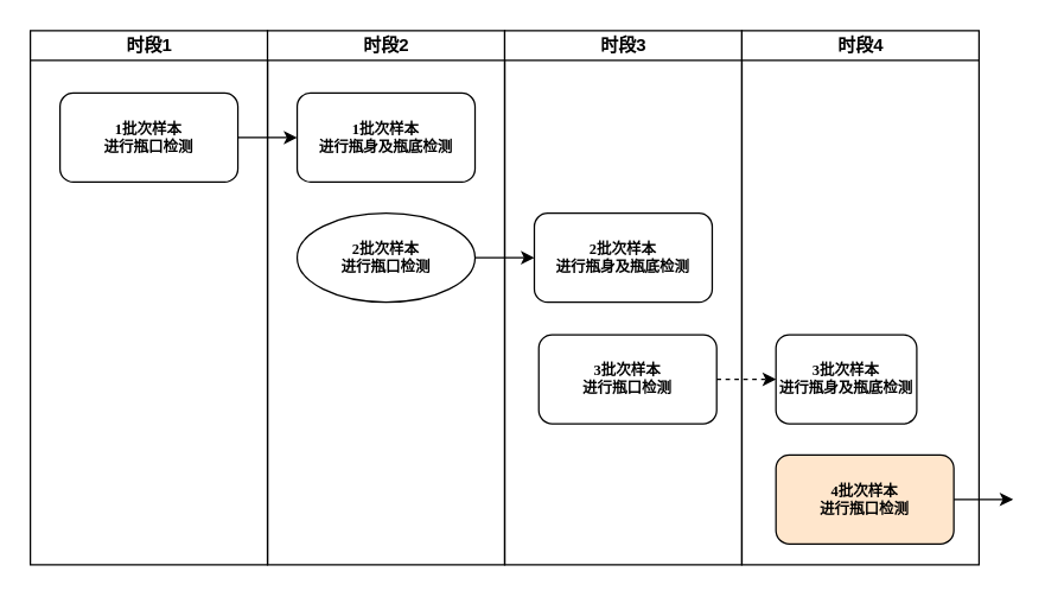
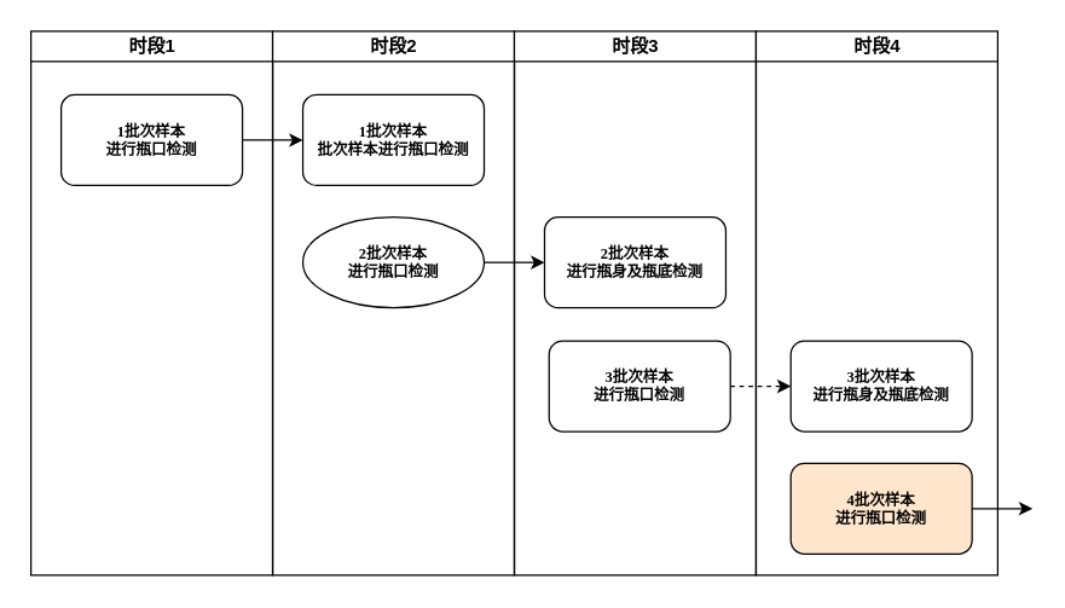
- <mxCell id="9" value="&lt;b style=&quot;font-size: 10px;&quot;&gt;1批次样本&lt;br style=&quot;font-size: 10px;&quot;&gt;进行瓶身及瓶底检测&lt;/b&gt;" style="rounded=1;whiteSpace=wrap;html=1;shadow=0;labelBackgroundColor=none;strokeWidth=1;fontFamily=Verdana;fontSize=10;align=center;" vertex="1" parent="1"><mxGeometry x="200" y="62" width="120" height="60" as="geometry" /></mxCell>
+ <mxCell id="9" value="&lt;b style=&quot;font-size: 10px;&quot;&gt;1批次样本&lt;br style=&quot;font-size: 10px;&quot;&gt;批次样本进行瓶口检测&lt;/b&gt;" style="rounded=1;whiteSpace=wrap;html=1;shadow=0;labelBackgroundColor=none;strokeWidth=1;fontFamily=Verdana;fontSize=10;align=center;" vertex="1" parent="1"><mxGeometry x="200" y="62" width="120" height="60" as="geometry" /></mxCell>
- <mxCell id="13" value="3批次样本&lt;br style=&quot;font-size: 10px;&quot;&gt;进行瓶身及瓶底检测" style="rounded=1;whiteSpace=wrap;html=1;shadow=0;labelBackgroundColor=none;strokeWidth=1;fontFamily=Verdana;fontSize=10;align=center;fontStyle=1" vertex="1" parent="1"><mxGeometry x="523" y="225" width="95" height="60" as="geometry" /></mxCell>
+ <mxCell id="13" value="3批次样本&lt;br style=&quot;font-size: 10px;&quot;&gt;进行瓶身及瓶底检测" style="rounded=1;whiteSpace=wrap;html=1;shadow=0;labelBackgroundColor=none;strokeWidth=1;fontFamily=Verdana;fontSize=10;align=center;fontStyle=1" vertex="1" parent="1"><mxGeometry x="523" y="225" width="120" height="60" as="geometry" /></mxCell>
